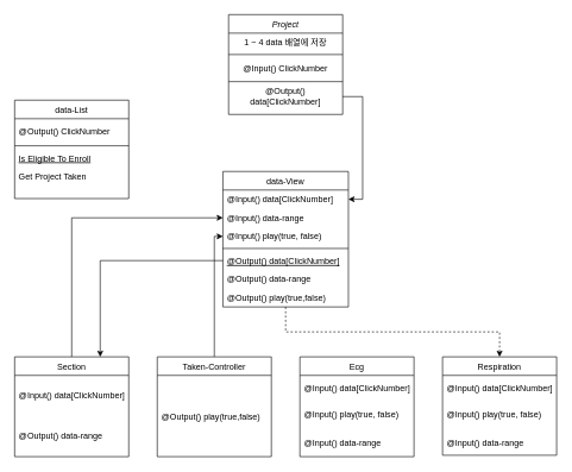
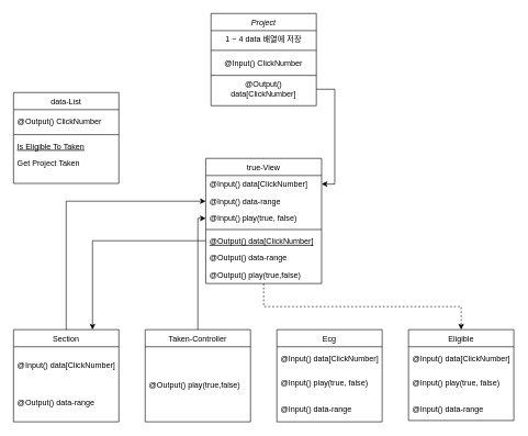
- <mxCell id="10" value="Is Eligible To Enroll" style="text;align=left;verticalAlign=middle;spacingLeft=4;spacingRight=4;overflow=hidden;rotatable=0;points=[[0,0.5],[1,0.5]];portConstraint=eastwest;fontStyle=4" vertex="1" parent="7"><mxGeometry y="68" width="160" height="26" as="geometry" /></mxCell>
+ <mxCell id="10" value="Is Eligible To Taken" style="text;align=left;verticalAlign=middle;spacingLeft=4;spacingRight=4;overflow=hidden;rotatable=0;points=[[0,0.5],[1,0.5]];portConstraint=eastwest;fontStyle=4" vertex="1" parent="7"><mxGeometry y="68" width="160" height="26" as="geometry" /></mxCell>
- <mxCell id="24" value="data-View" style="swimlane;fontStyle=0;align=center;verticalAlign=middle;childLayout=stackLayout;horizontal=1;startSize=26;horizontalStack=0;resizeParent=1;resizeLast=0;collapsible=1;marginBottom=0;rounded=0;shadow=0;strokeWidth=1;" vertex="1" parent="1"><mxGeometry x="312" y="240" width="176" height="190" as="geometry"><mxRectangle x="130" y="380" width="160" height="26" as="alternateBounds" /></mxGeometry></mxCell>
+ <mxCell id="24" value="true-View" style="swimlane;fontStyle=0;align=center;verticalAlign=middle;childLayout=stackLayout;horizontal=1;startSize=26;horizontalStack=0;resizeParent=1;resizeLast=0;collapsible=1;marginBottom=0;rounded=0;shadow=0;strokeWidth=1;" vertex="1" parent="1"><mxGeometry x="312" y="240" width="176" height="190" as="geometry"><mxRectangle x="130" y="380" width="160" height="26" as="alternateBounds" /></mxGeometry></mxCell>
- <mxCell id="32" value="Respiration" style="swimlane;fontStyle=0;align=center;verticalAlign=middle;childLayout=stackLayout;horizontal=1;startSize=26;horizontalStack=0;resizeParent=1;resizeLast=0;collapsible=1;marginBottom=0;rounded=0;shadow=0;strokeWidth=1;" vertex="1" parent="1"><mxGeometry x="620" y="500" width="160" height="138" as="geometry"><mxRectangle x="130" y="380" width="160" height="26" as="alternateBounds" /></mxGeometry></mxCell>
+ <mxCell id="32" value="Eligible" style="swimlane;fontStyle=0;align=center;verticalAlign=middle;childLayout=stackLayout;horizontal=1;startSize=26;horizontalStack=0;resizeParent=1;resizeLast=0;collapsible=1;marginBottom=0;rounded=0;shadow=0;strokeWidth=1;" vertex="1" parent="1"><mxGeometry x="620" y="500" width="160" height="138" as="geometry"><mxRectangle x="130" y="380" width="160" height="26" as="alternateBounds" /></mxGeometry></mxCell>
